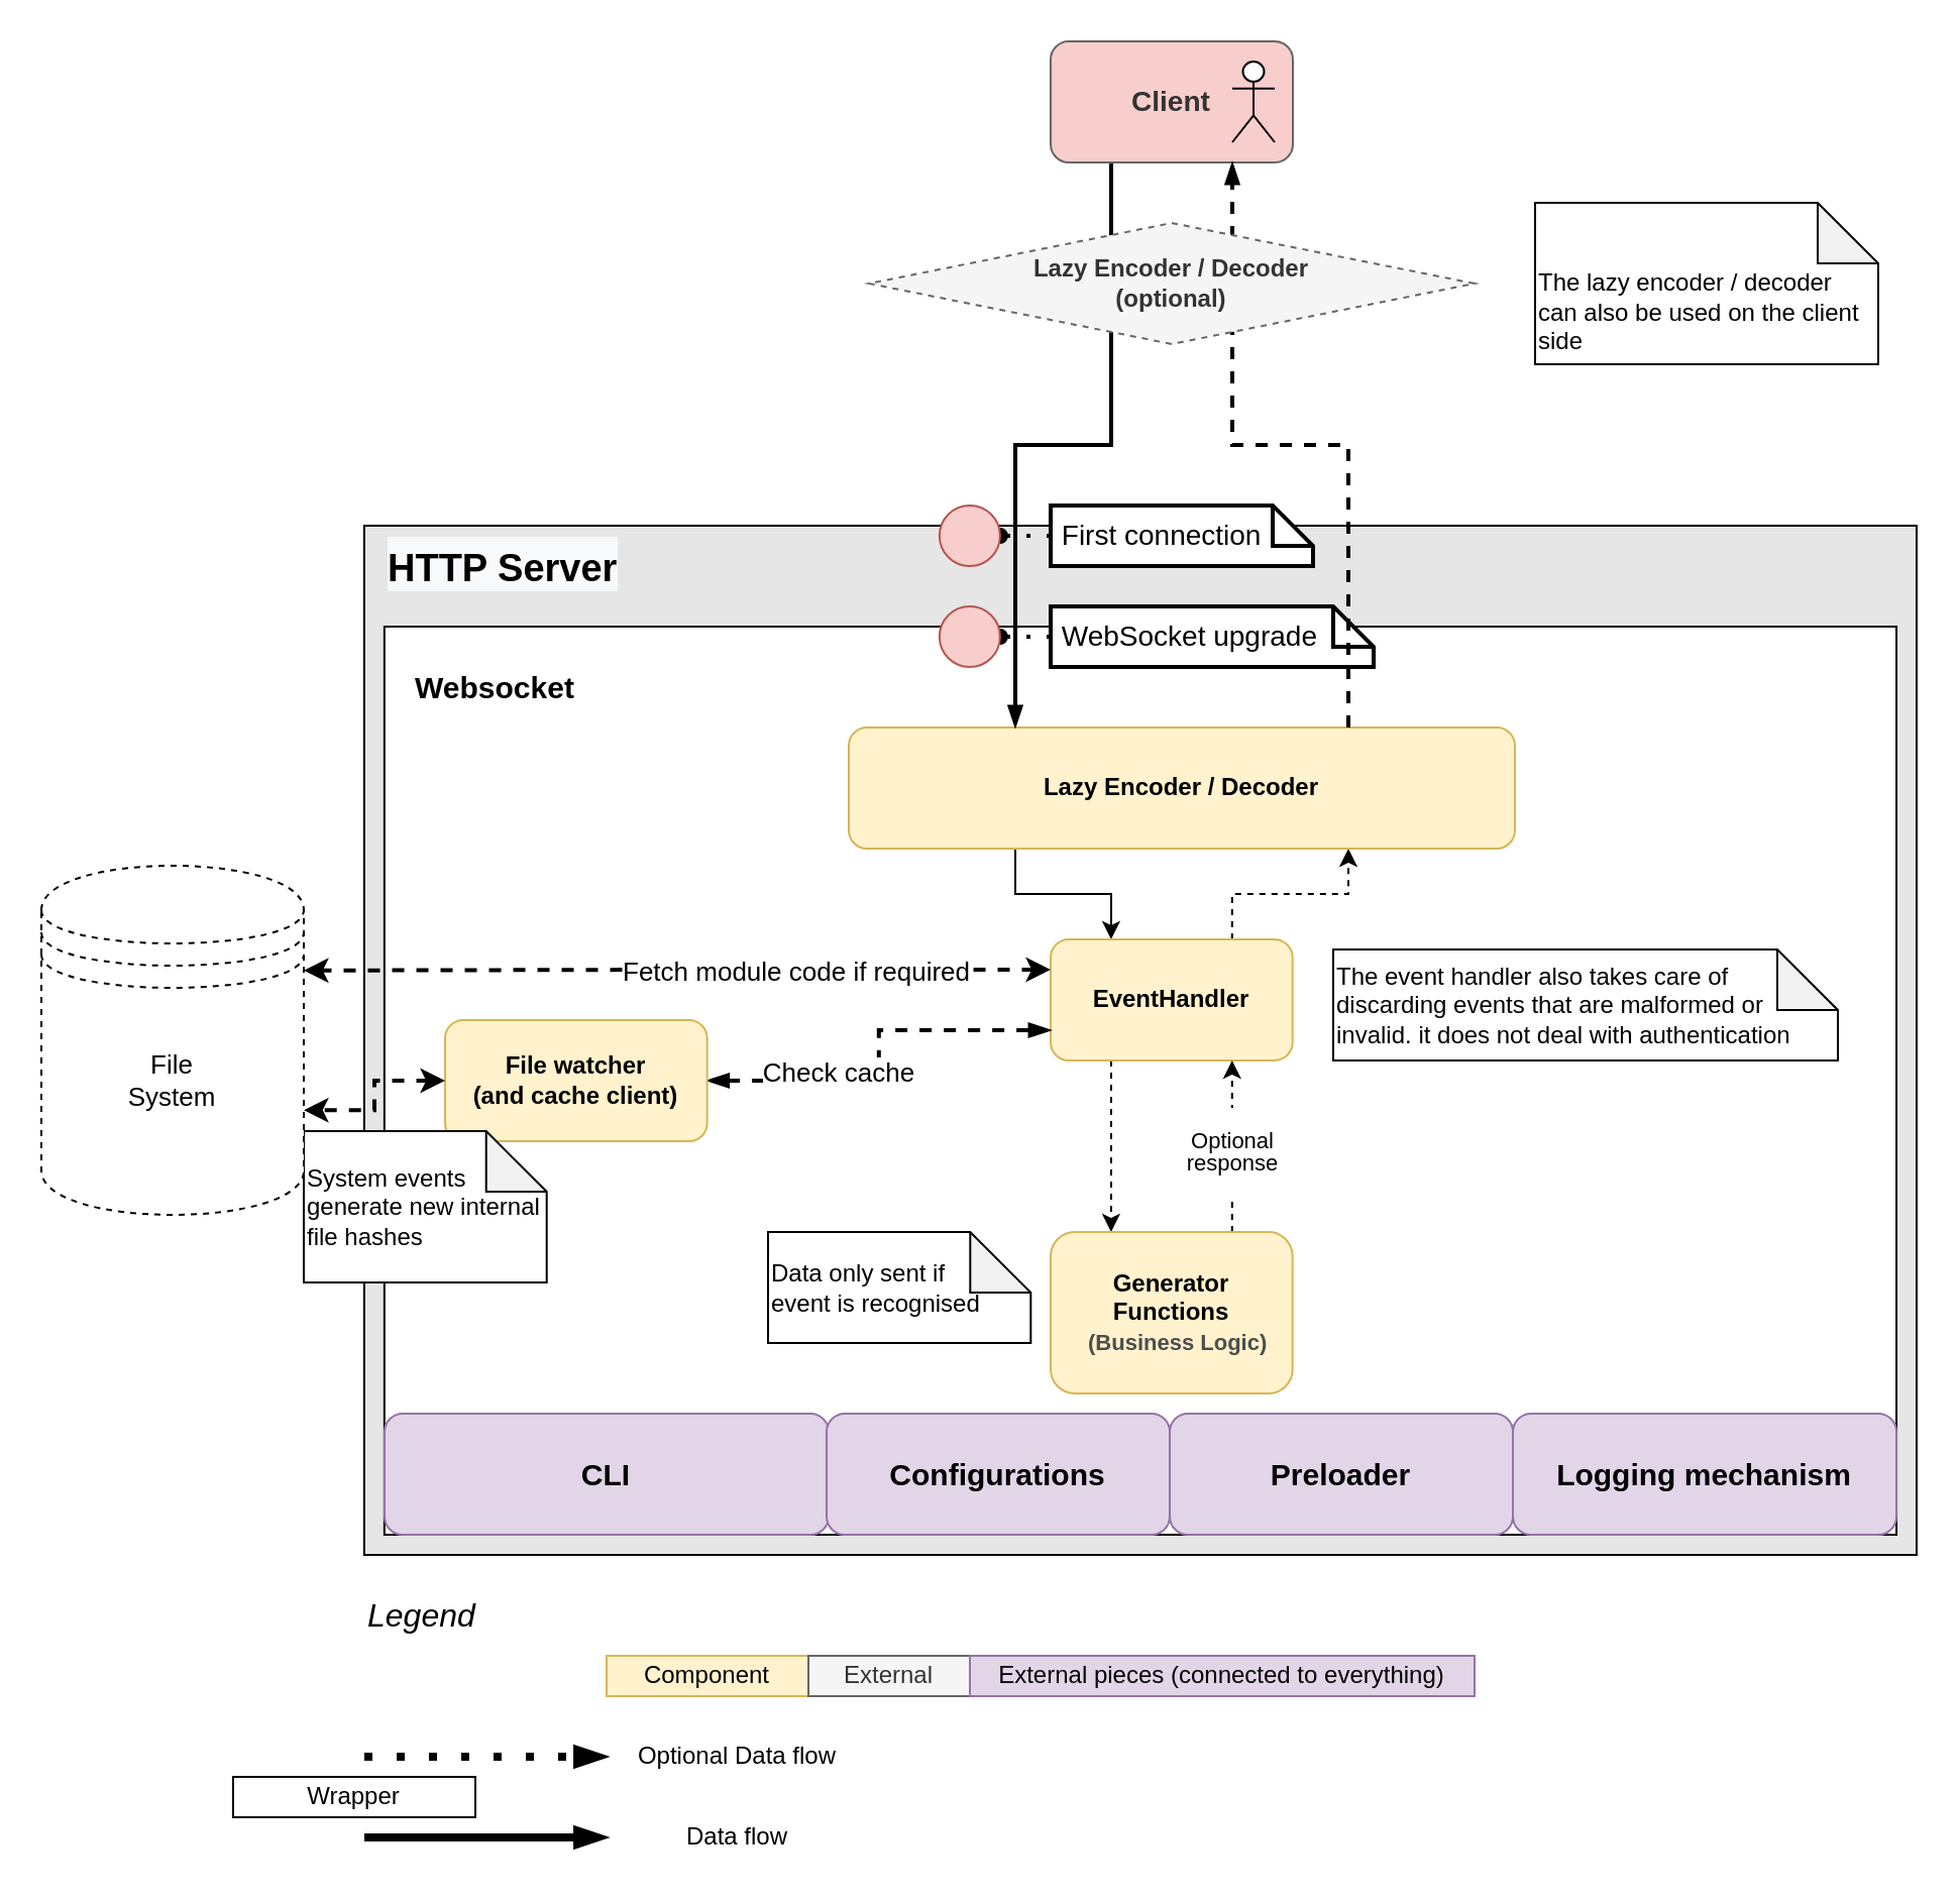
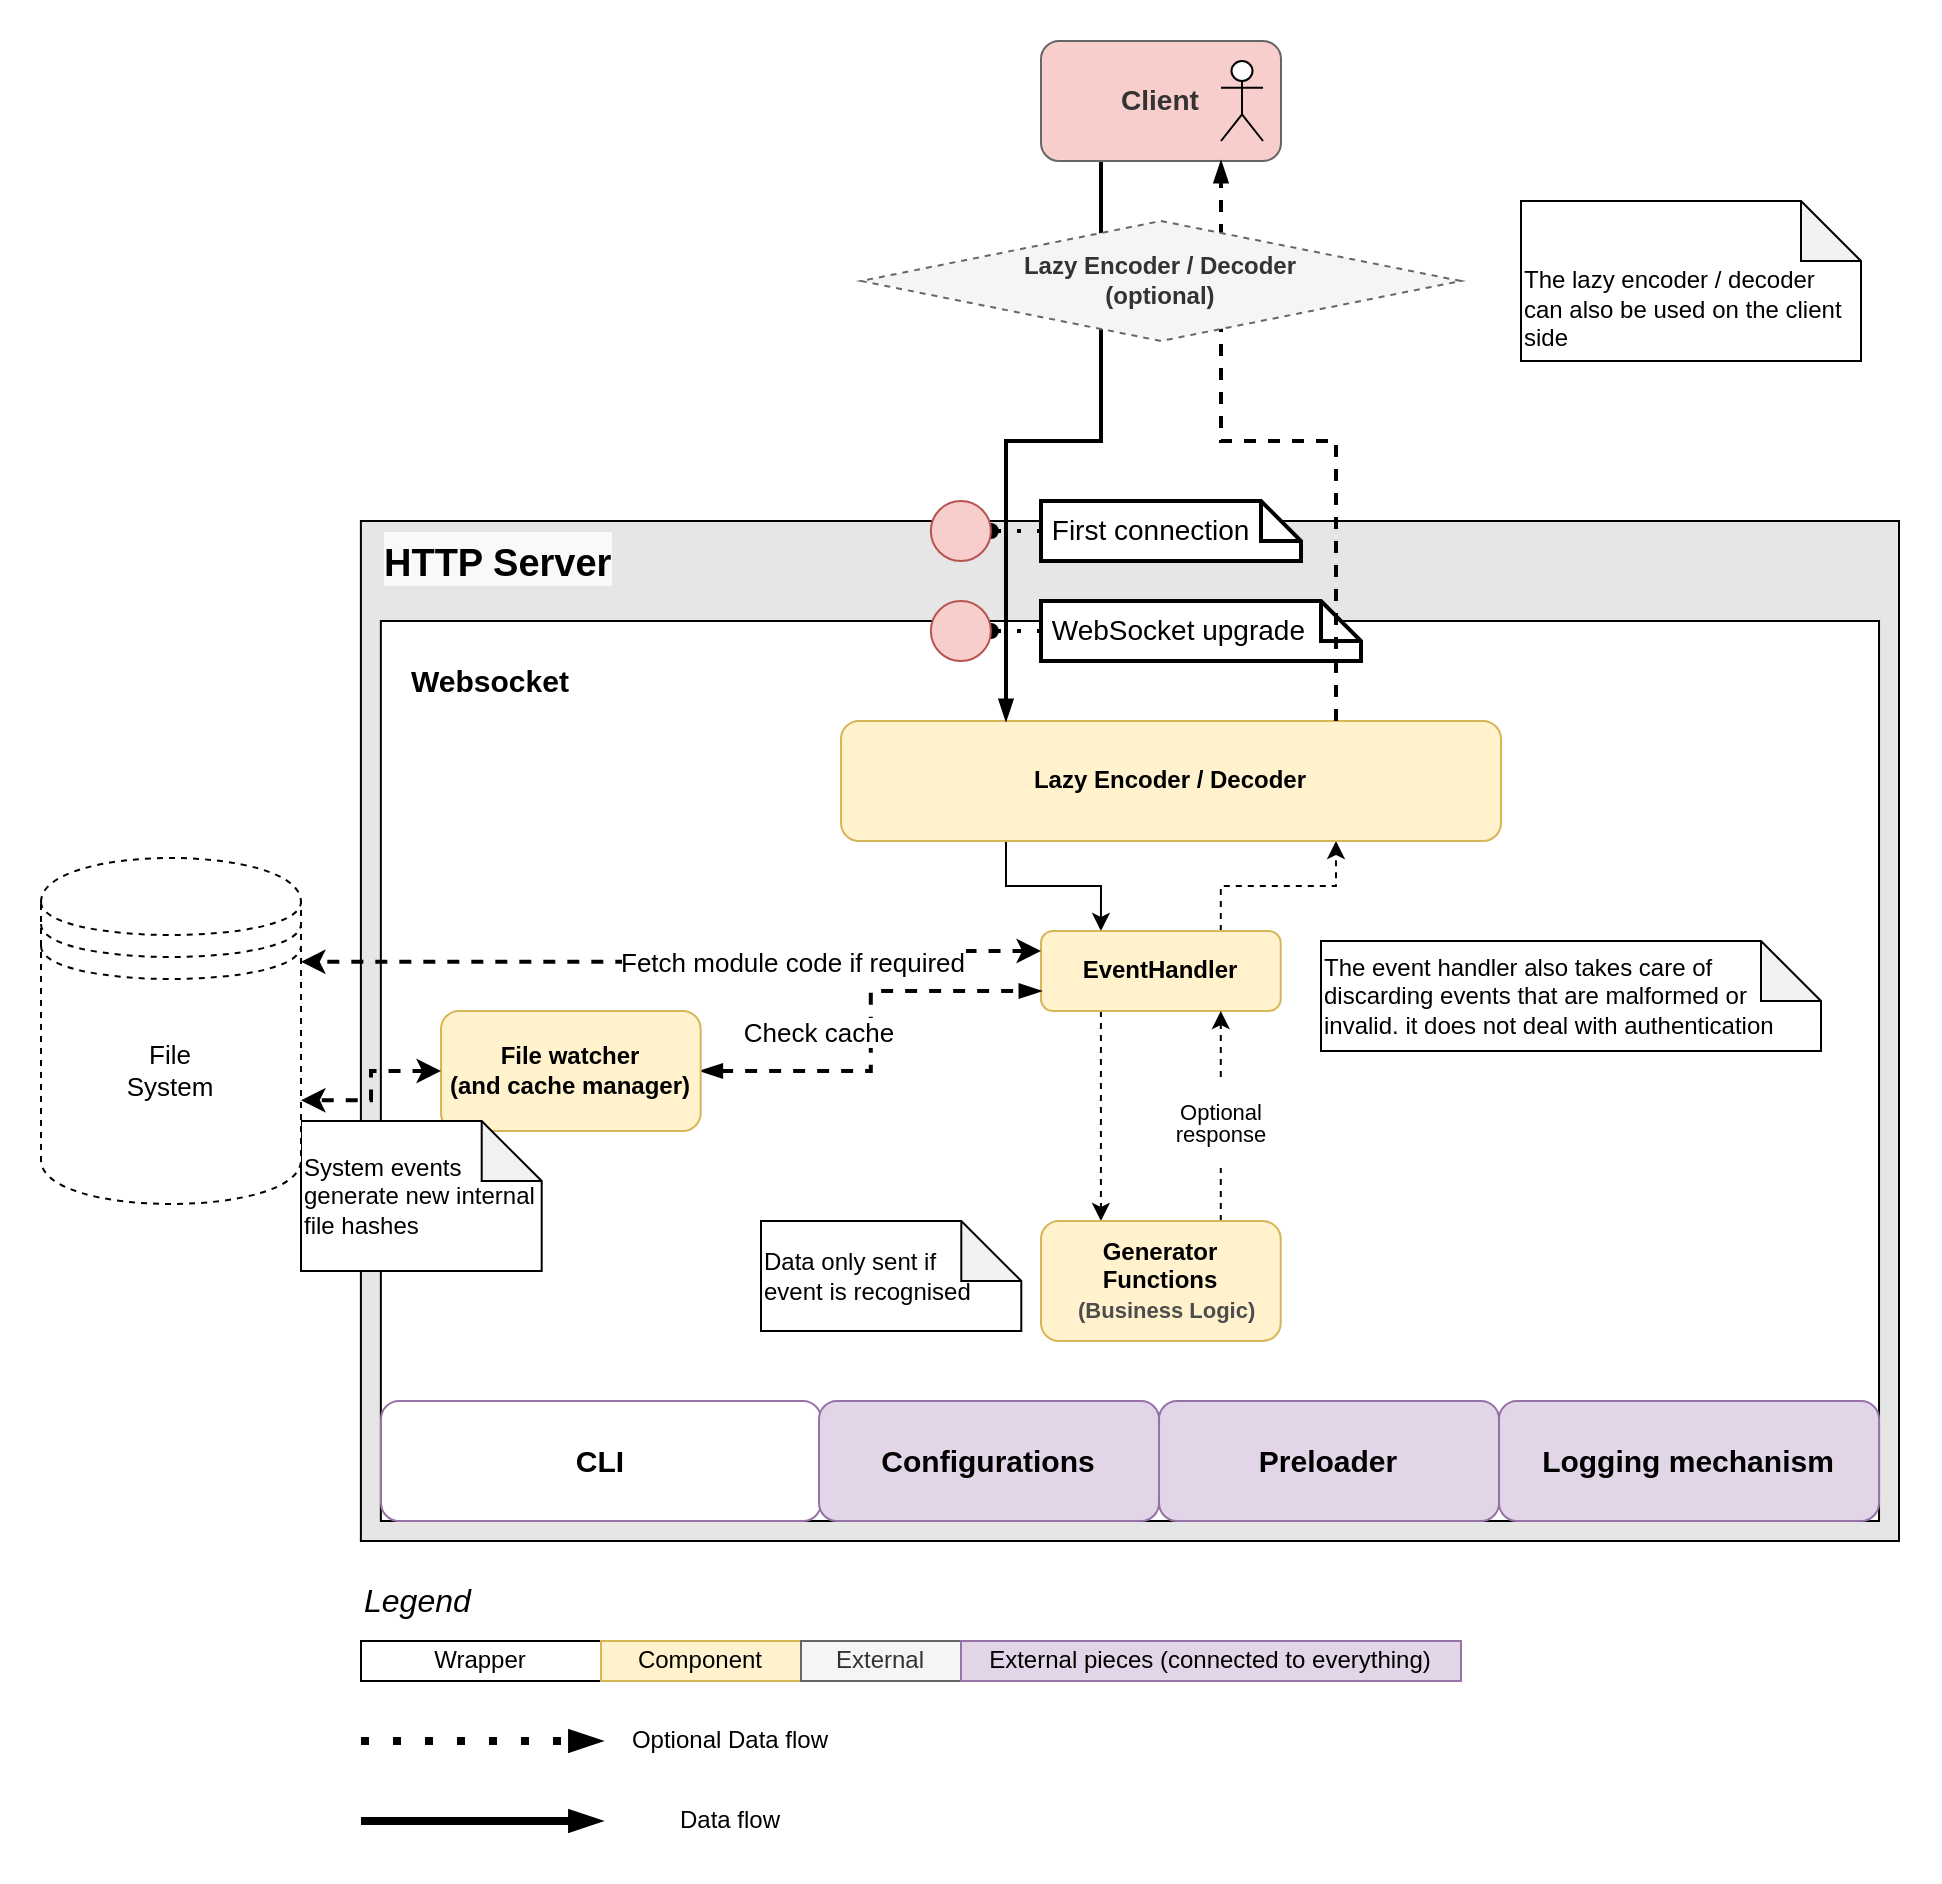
- <mxCell id="10" value="&lt;b&gt;EventHandler&lt;/b&gt;" style="rounded=1;whiteSpace=wrap;html=1;fillColor=#fff2cc;strokeColor=#d6b656;" parent="2" vertex="1"><mxGeometry x="389.999" y="205" width="119.854" height="60" as="geometry" /></mxCell>
+ <mxCell id="10" value="&lt;b&gt;EventHandler&lt;/b&gt;" style="rounded=1;whiteSpace=wrap;html=1;fillColor=#fff2cc;strokeColor=#d6b656;" parent="2" vertex="1"><mxGeometry x="389.999" y="205" width="119.854" height="40" as="geometry" /></mxCell>
- <mxCell id="15" value="&lt;b&gt;File watcher&lt;br&gt;(and cache client)&lt;br&gt;&lt;/b&gt;" style="rounded=1;whiteSpace=wrap;html=1;fillColor=#fff2cc;strokeColor=#d6b656;" parent="2" vertex="1"><mxGeometry x="89.996" y="245" width="129.841" height="60" as="geometry" /></mxCell>
+ <mxCell id="15" value="&lt;b&gt;File watcher&lt;br&gt;(and cache manager)&lt;br&gt;&lt;/b&gt;" style="rounded=1;whiteSpace=wrap;html=1;fillColor=#fff2cc;strokeColor=#d6b656;" parent="2" vertex="1"><mxGeometry x="89.996" y="245" width="129.841" height="60" as="geometry" /></mxCell>
- <mxCell id="12" value="&lt;b&gt;Generator&lt;br&gt;Functions&lt;br&gt;&amp;nbsp;&amp;nbsp;&lt;font style=&quot;font-size: 11px&quot; color=&quot;#4d4d4d&quot;&gt;(Business Logic)&lt;/font&gt;&lt;/b&gt;" style="rounded=1;whiteSpace=wrap;html=1;fillColor=#fff2cc;strokeColor=#d6b656;" parent="2" vertex="1"><mxGeometry x="389.999" y="350" width="119.854" height="80" as="geometry" /></mxCell>
+ <mxCell id="12" value="&lt;b&gt;Generator&lt;br&gt;Functions&lt;br&gt;&amp;nbsp;&amp;nbsp;&lt;font style=&quot;font-size: 11px&quot; color=&quot;#4d4d4d&quot;&gt;(Business Logic)&lt;/font&gt;&lt;/b&gt;" style="rounded=1;whiteSpace=wrap;html=1;fillColor=#fff2cc;strokeColor=#d6b656;" parent="2" vertex="1"><mxGeometry x="389.999" y="350" width="119.854" height="60" as="geometry" /></mxCell>
- <mxCell id="20" value="&lt;b&gt;&lt;font style=&quot;font-size: 15px&quot;&gt;CLI&lt;/font&gt;&lt;/b&gt;" style="rounded=1;whiteSpace=wrap;html=1;align=center;fillColor=#e1d5e7;strokeColor=#9673a6;" parent="2" vertex="1"><mxGeometry x="60" y="440" width="220" height="60" as="geometry" /></mxCell>
+ <mxCell id="20" value="&lt;b&gt;&lt;font style=&quot;font-size: 15px&quot;&gt;CLI&lt;/font&gt;&lt;/b&gt;" style="rounded=1;whiteSpace=wrap;html=1;align=center;fillColor=#ffffff;strokeColor=#9673a6;" parent="2" vertex="1"><mxGeometry x="60" y="440" width="220" height="60" as="geometry" /></mxCell>
- <mxCell id="33" value="Wrapper" style="rounded=0;whiteSpace=wrap;html=1;" parent="1" vertex="1"><mxGeometry x="115" y="880" width="120" height="20" as="geometry" /></mxCell>
+ <mxCell id="33" value="Wrapper" style="rounded=0;whiteSpace=wrap;html=1;" parent="1" vertex="1"><mxGeometry x="180" y="820" width="120" height="20" as="geometry" /></mxCell>
